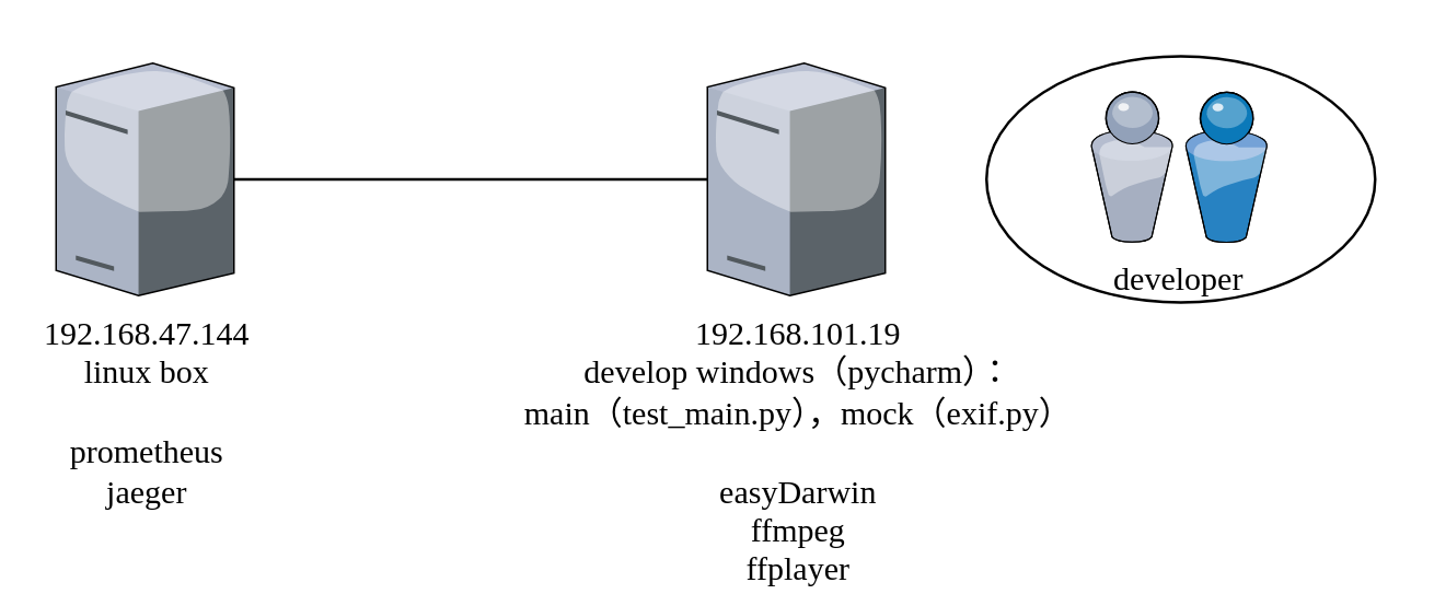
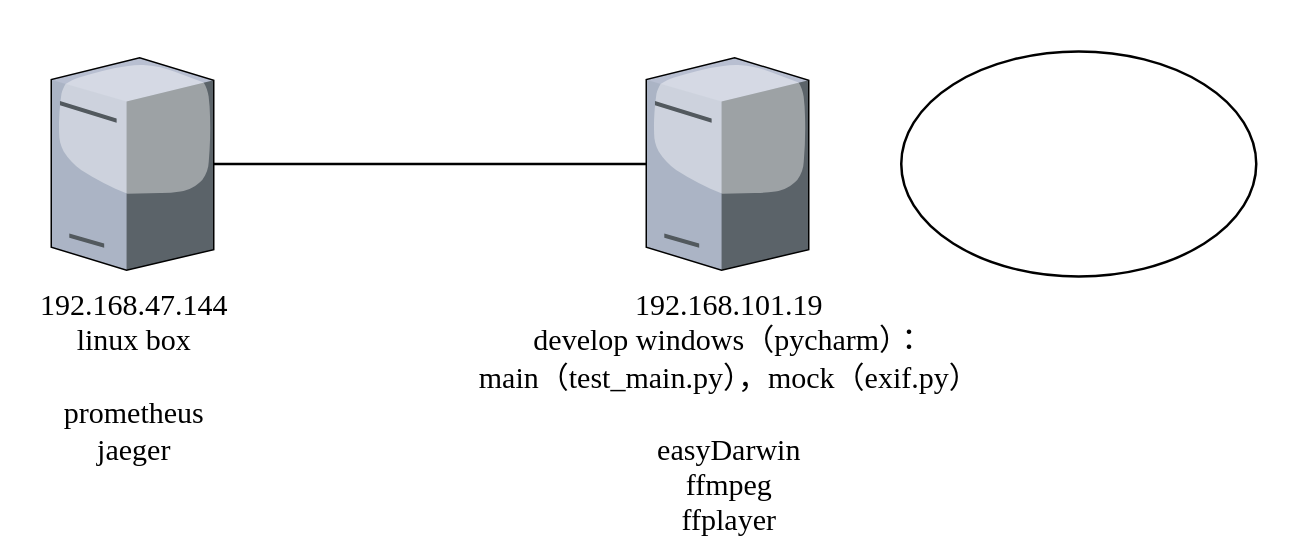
- <mxCell id="3" value="developer" style="verticalLabelPosition=bottom;aspect=fixed;html=1;verticalAlign=top;strokeColor=none;shape=mxgraph.citrix.users;rounded=0;shadow=0;comic=0;fontFamily=Verdana;" parent="1" vertex="1"><mxGeometry x="398" y="33" width="64.5" height="55" as="geometry" /></mxCell>
